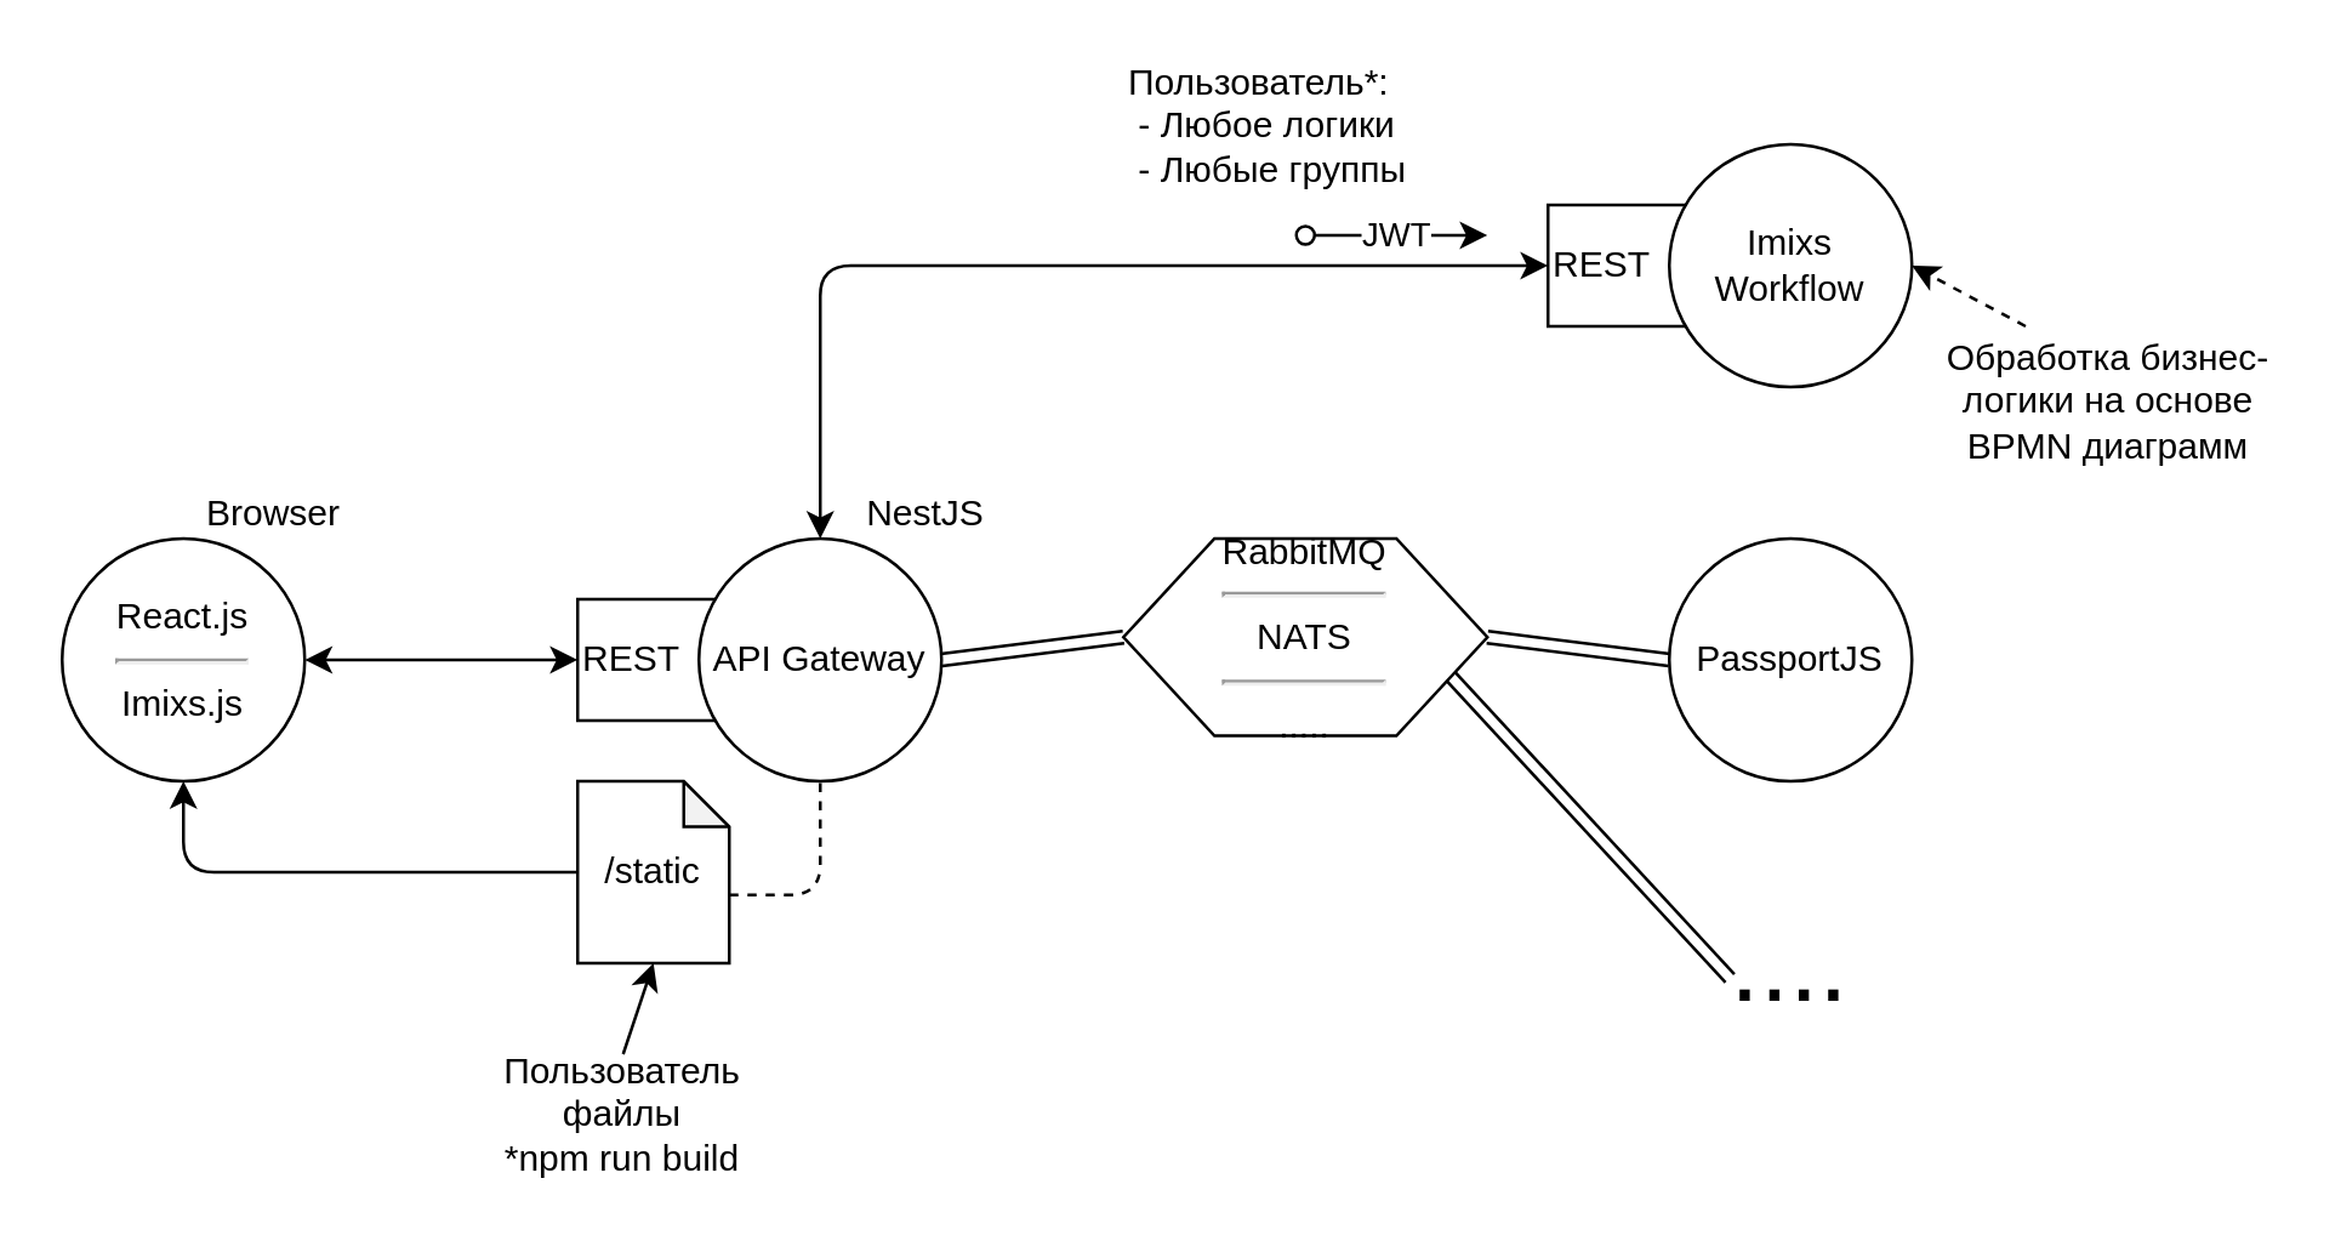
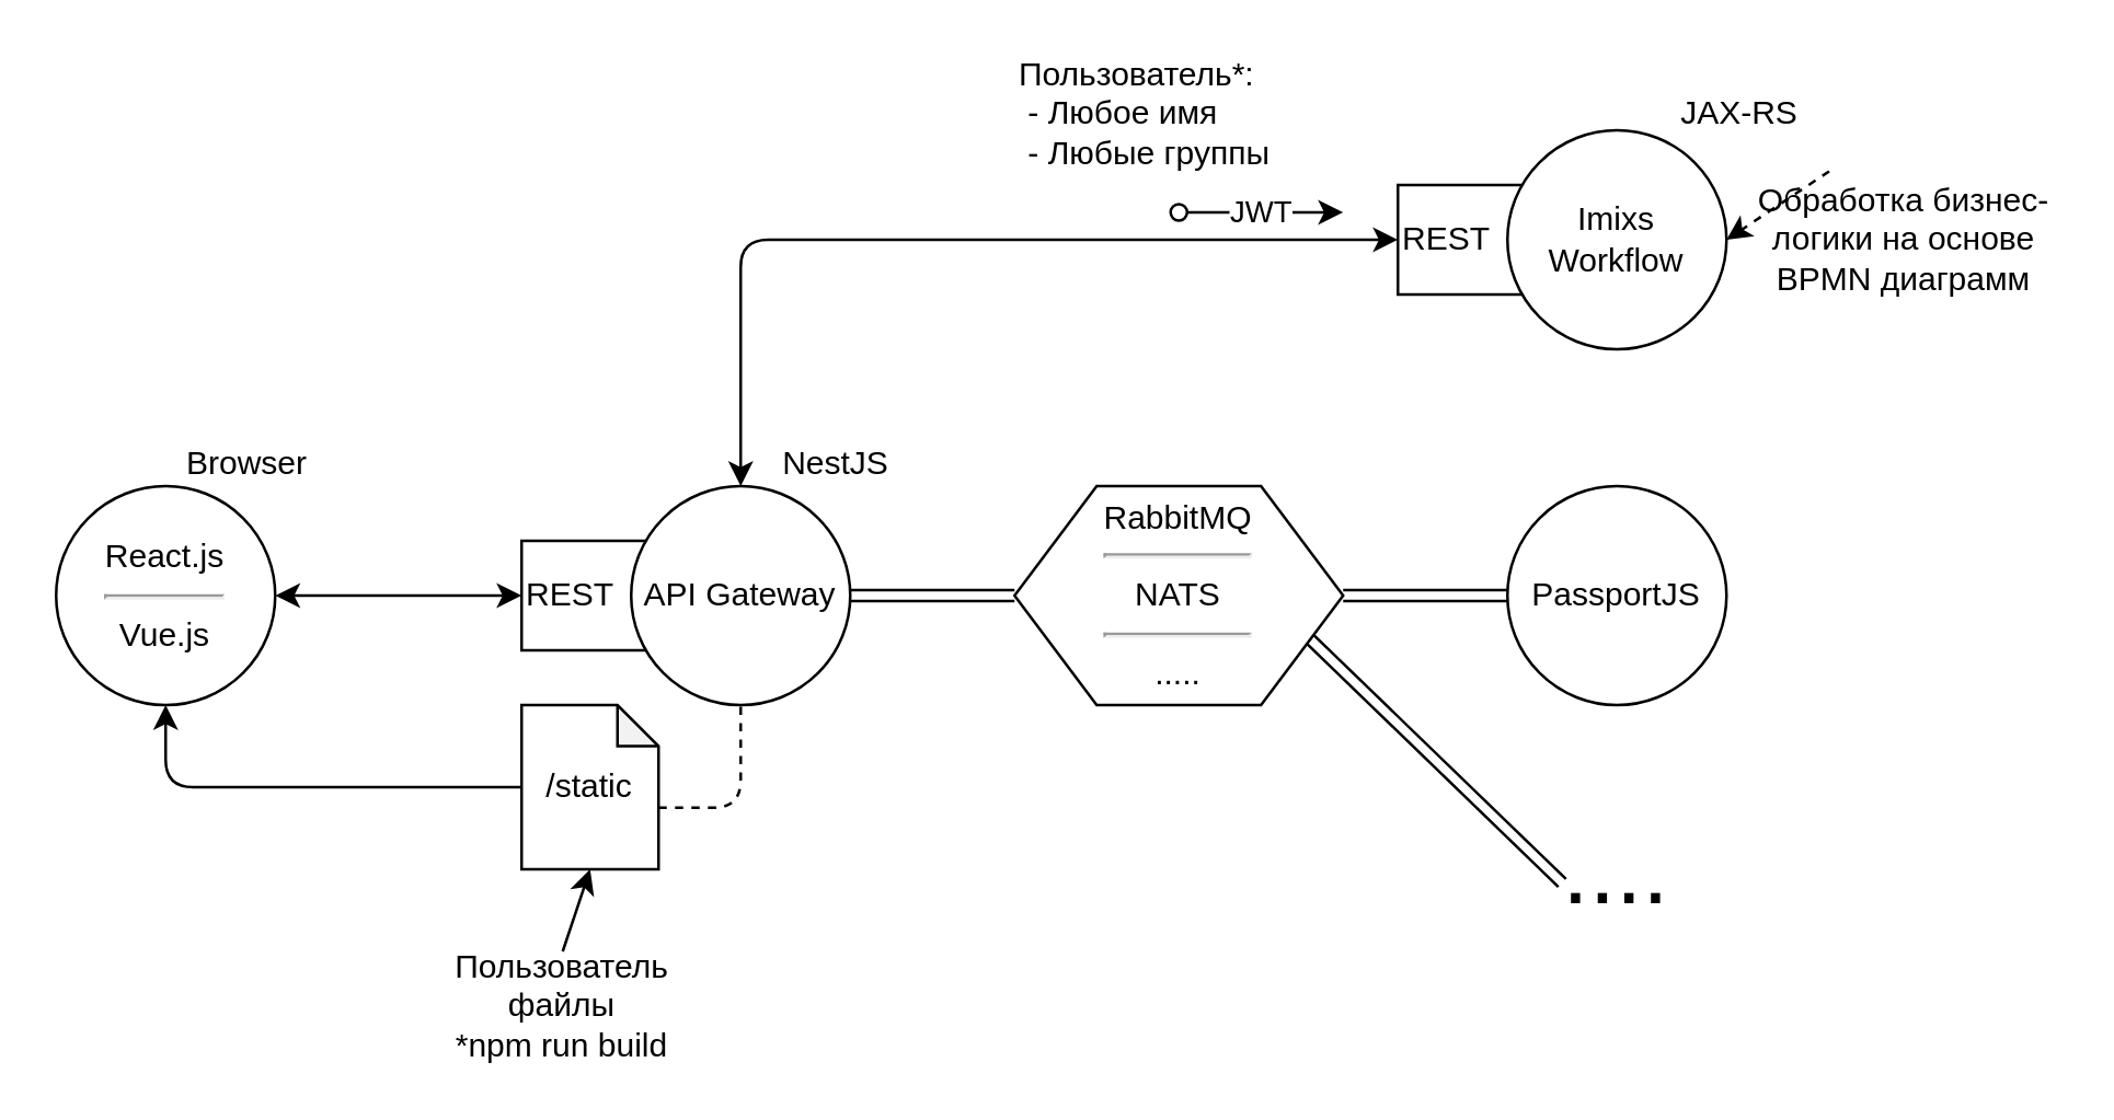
+ <mxCell id="19" value="JAX-RS" style="text;html=1;strokeColor=none;fillColor=none;align=center;verticalAlign=middle;whiteSpace=wrap;rounded=0;fontSize=12;" vertex="1" parent="1"><mxGeometry x="610" y="34.5" width="50" height="12.5" as="geometry" /></mxCell>
- <mxCell id="26" value="Пользователь*:&lt;br&gt;&amp;nbsp;- Любое логики&lt;br&gt;&amp;nbsp;- Любые группы" style="text;html=1;strokeColor=none;fillColor=none;align=left;verticalAlign=middle;whiteSpace=wrap;rounded=0;" vertex="1" parent="1"><mxGeometry x="370" y="20.75" width="100" height="40" as="geometry" /></mxCell>
+ <mxCell id="26" value="Пользователь*:&lt;br&gt;&amp;nbsp;- Любое имя&lt;br&gt;&amp;nbsp;- Любые группы" style="text;html=1;strokeColor=none;fillColor=none;align=left;verticalAlign=middle;whiteSpace=wrap;rounded=0;" vertex="1" parent="1"><mxGeometry x="370" y="20.75" width="100" height="40" as="geometry" /></mxCell>
- <mxCell id="25" value="Обработка бизнес-логики на основе BPMN диаграмм" style="text;html=1;strokeColor=none;fillColor=none;align=center;verticalAlign=middle;whiteSpace=wrap;rounded=0;" vertex="1" parent="1"><mxGeometry x="640" y="107" width="110" height="50" as="geometry" /></mxCell>
+ <mxCell id="25" value="Обработка бизнес-логики на основе BPMN диаграмм" style="text;html=1;strokeColor=none;fillColor=none;align=center;verticalAlign=middle;whiteSpace=wrap;rounded=0;" vertex="1" parent="1"><mxGeometry x="640" y="62" width="110" height="50" as="geometry" /></mxCell>
- <mxCell id="7" value="RabbitMQ&lt;br&gt;&lt;hr&gt;NATS&lt;br&gt;&lt;hr&gt;....." style="shape=hexagon;perimeter=hexagonPerimeter2;whiteSpace=wrap;html=1;" vertex="1" parent="1"><mxGeometry x="370" y="177" width="120" height="65" as="geometry" /></mxCell>
+ <mxCell id="7" value="RabbitMQ&lt;br&gt;&lt;hr&gt;NATS&lt;br&gt;&lt;hr&gt;....." style="shape=hexagon;perimeter=hexagonPerimeter2;whiteSpace=wrap;html=1;" vertex="1" parent="1"><mxGeometry x="370" y="177" width="120" height="80" as="geometry" /></mxCell>
- <mxCell id="4" value="React.js&lt;br&gt;&lt;hr&gt;Imixs.js" style="ellipse;whiteSpace=wrap;html=1;aspect=fixed;" vertex="1" parent="1"><mxGeometry x="20" y="177" width="80" height="80" as="geometry" /></mxCell>
+ <mxCell id="4" value="React.js&lt;br&gt;&lt;hr&gt;Vue.js" style="ellipse;whiteSpace=wrap;html=1;aspect=fixed;" vertex="1" parent="1"><mxGeometry x="20" y="177" width="80" height="80" as="geometry" /></mxCell>
